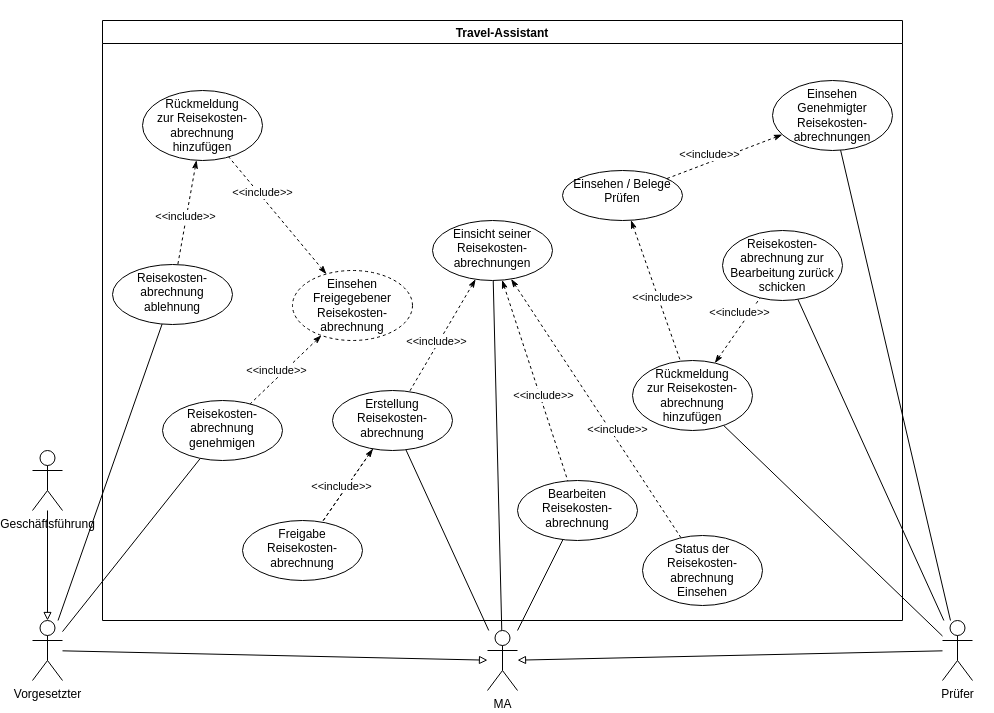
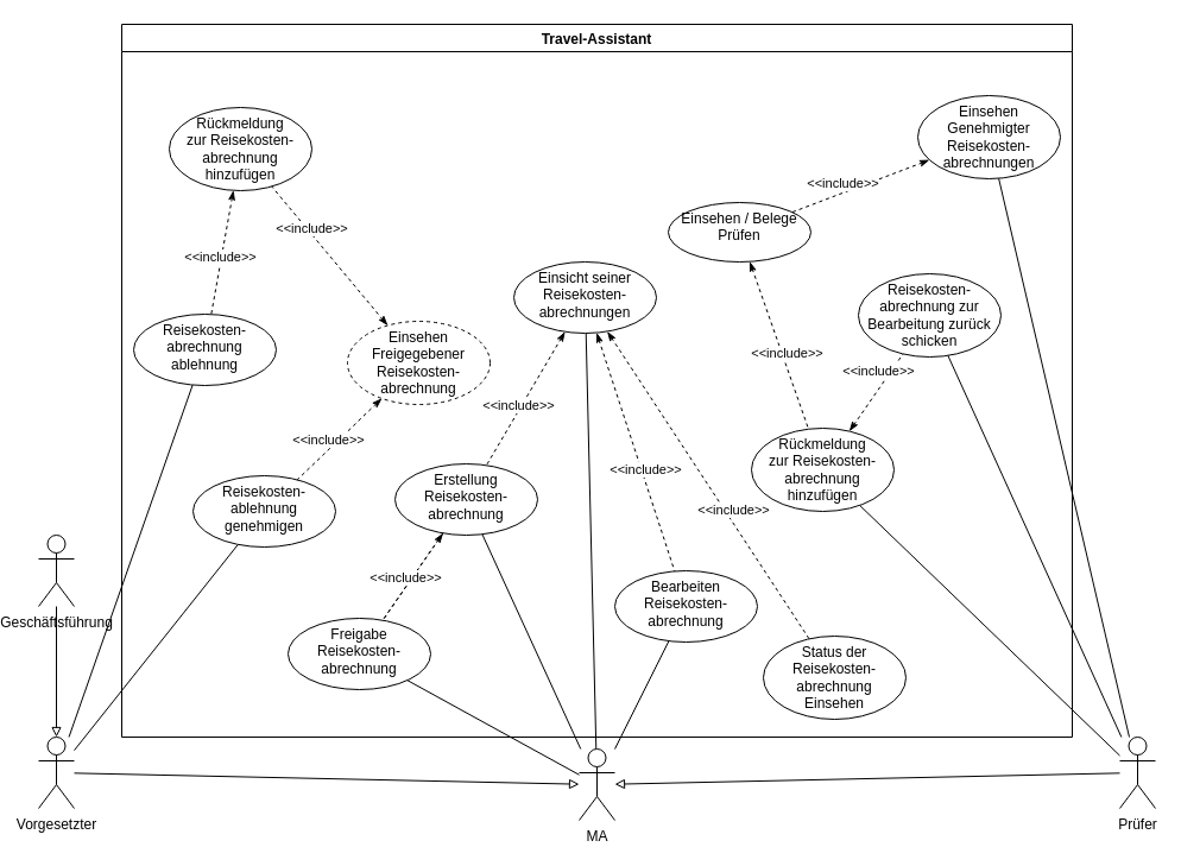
- <mxCell id="39" value="Reisekosten-abrechnung&lt;br&gt;genehmigen" style="ellipse;whiteSpace=wrap;html=1;verticalAlign=top;" parent="17" vertex="1"><mxGeometry x="60" y="380" width="120" height="60" as="geometry" /></mxCell>
+ <mxCell id="39" value="Reisekosten-ablehnung&lt;br&gt;genehmigen" style="ellipse;whiteSpace=wrap;html=1;verticalAlign=top;" parent="17" vertex="1"><mxGeometry x="60" y="380" width="120" height="60" as="geometry" /></mxCell>
+ <mxCell id="4" style="edgeStyle=none;rounded=0;orthogonalLoop=1;jettySize=auto;html=1;startArrow=none;startFill=0;endArrow=none;endFill=0;" parent="1" source="52" target="25" edge="1"><mxGeometry relative="1" as="geometry" /></mxCell>
